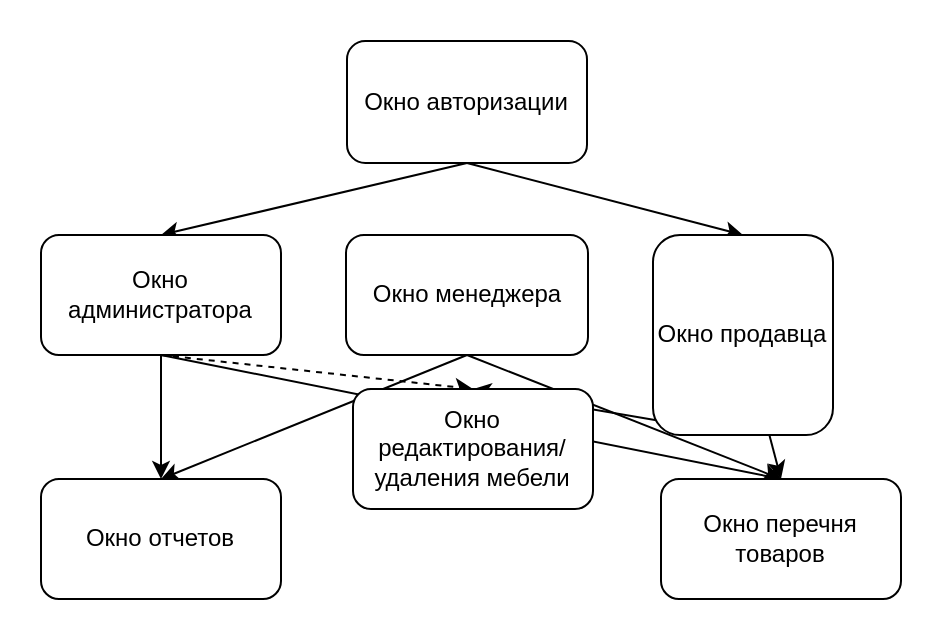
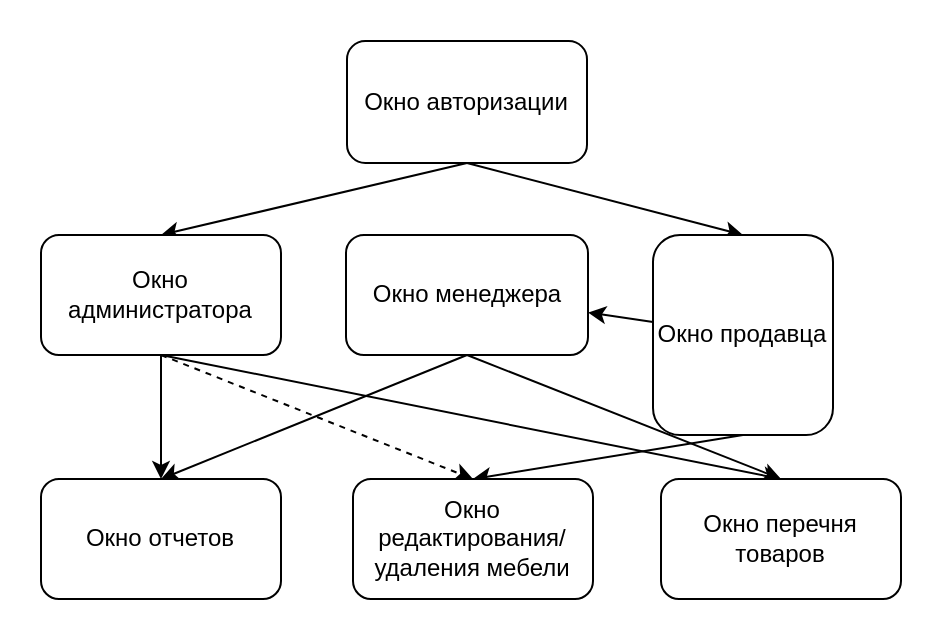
- <mxCell id="16" value="Окно редактирования/удаления мебели" style="rounded=1;whiteSpace=wrap;html=1;" vertex="1" parent="1"><mxGeometry x="176" y="194" width="120" height="60" as="geometry" /></mxCell>
+ <mxCell id="16" value="Окно редактирования/удаления мебели" style="rounded=1;whiteSpace=wrap;html=1;" vertex="1" parent="1"><mxGeometry x="176" y="239" width="120" height="60" as="geometry" /></mxCell>
- <mxCell id="7" style="edgeStyle=none;rounded=0;orthogonalLoop=1;jettySize=auto;html=1;entryX=0.5;entryY=0;entryDx=0;entryDy=0;exitX=0.5;exitY=1;exitDx=0;exitDy=0;endArrow=diamond;" edge="1" parent="1" source="8" target="17"><mxGeometry relative="1" as="geometry" /></mxCell>
+ <mxCell id="7" style="edgeStyle=none;rounded=0;orthogonalLoop=1;jettySize=auto;html=1;entryX=0.5;entryY=0;entryDx=0;entryDy=0;exitX=0.5;exitY=1;exitDx=0;exitDy=0;" edge="1" parent="1" source="8" target="17"><mxGeometry relative="1" as="geometry" /></mxCell>
- <mxCell id="13" style="edgeStyle=none;rounded=0;orthogonalLoop=1;jettySize=auto;html=1;entryX=0.5;entryY=0;entryDx=0;entryDy=0;" edge="1" parent="1" source="14" target="17"><mxGeometry relative="1" as="geometry" /></mxCell>
+ <mxCell id="13" style="edgeStyle=none;rounded=0;orthogonalLoop=1;jettySize=auto;html=1;" edge="1" parent="1" source="14" target="11"><mxGeometry relative="1" as="geometry" /></mxCell>
